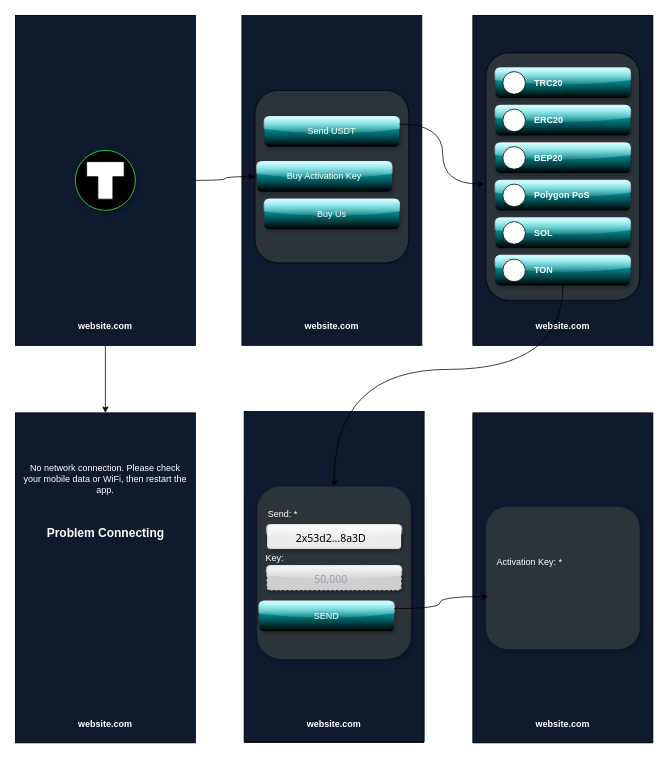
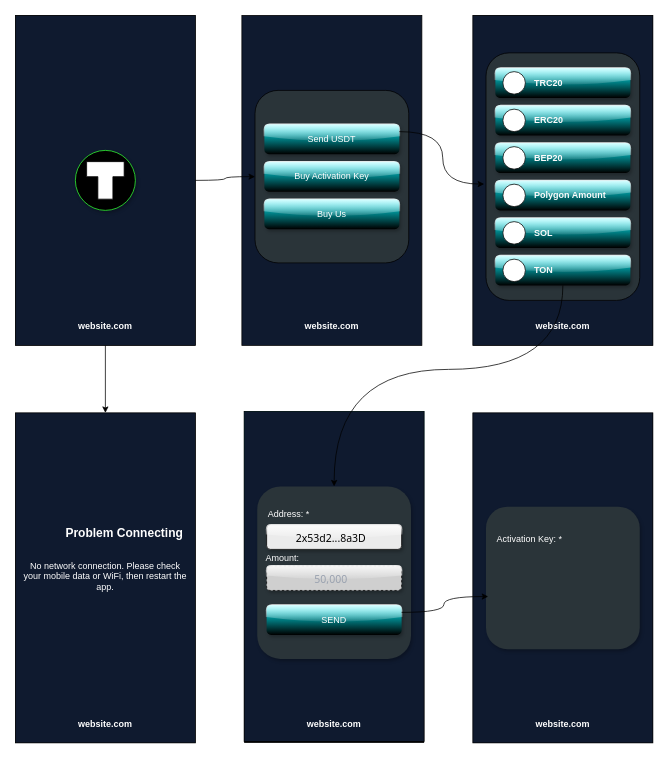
- <mxCell id="11" value="Send USDT" style="rounded=1;whiteSpace=wrap;html=1;fillColor=#00F5FF;glass=1;shadow=1;container=0;gradientColor=default;strokeColor=none;fontColor=#FFFFFF;" vertex="1" parent="8"><mxGeometry x="30" y="135" width="180" height="40" as="geometry" /></mxCell>
+ <mxCell id="11" value="Send USDT" style="rounded=1;whiteSpace=wrap;html=1;fillColor=#00F5FF;glass=1;shadow=1;container=0;gradientColor=default;strokeColor=none;fontColor=#FFFFFF;" vertex="1" parent="8"><mxGeometry x="30" y="145" width="180" height="40" as="geometry" /></mxCell>
- <mxCell id="12" value="Buy Activation Key" style="rounded=1;whiteSpace=wrap;html=1;fillColor=#00F5FF;glass=1;shadow=1;container=0;gradientColor=default;strokeColor=none;fontColor=#FFFFFF;" vertex="1" parent="8"><mxGeometry x="20" y="195" width="180" height="40" as="geometry" /></mxCell>
+ <mxCell id="12" value="Buy Activation Key" style="rounded=1;whiteSpace=wrap;html=1;fillColor=#00F5FF;glass=1;shadow=1;container=0;gradientColor=default;strokeColor=none;fontColor=#FFFFFF;" vertex="1" parent="8"><mxGeometry x="30" y="195" width="180" height="40" as="geometry" /></mxCell>
- <mxCell id="21" value="Polygon PoS" style="rounded=1;whiteSpace=wrap;html=1;container=0;align=left;spacingLeft=50;labelBackgroundColor=none;fillColor=#00F5FF;glass=1;shadow=1;fontColor=#FCFCFC;fontStyle=1;gradientColor=default;strokeColor=none;" vertex="1" parent="15"><mxGeometry x="30" y="220" width="180" height="40" as="geometry" /></mxCell>
+ <mxCell id="21" value="Polygon Amount" style="rounded=1;whiteSpace=wrap;html=1;container=0;align=left;spacingLeft=50;labelBackgroundColor=none;fillColor=#00F5FF;glass=1;shadow=1;fontColor=#FCFCFC;fontStyle=1;gradientColor=default;strokeColor=none;" vertex="1" parent="15"><mxGeometry x="30" y="220" width="180" height="40" as="geometry" /></mxCell>
- <mxCell id="34" value="&lt;font style=&quot;color: rgb(255, 255, 255);&quot;&gt;No network connection. Please check your mobile data or WiFi, then restart the app.&lt;/font&gt;" style="rounded=0;whiteSpace=wrap;html=1;align=center;strokeColor=none;container=0;verticalAlign=top;fillColor=none;" vertex="1" parent="31"><mxGeometry x="10" y="60" width="220" height="60" as="geometry" /></mxCell>
+ <mxCell id="34" value="&lt;font style=&quot;color: rgb(255, 255, 255);&quot;&gt;No network connection. Please check your mobile data or WiFi, then restart the app.&lt;/font&gt;" style="rounded=0;whiteSpace=wrap;html=1;align=center;strokeColor=none;container=0;verticalAlign=top;fillColor=none;" vertex="1" parent="31"><mxGeometry x="10" y="190" width="220" height="60" as="geometry" /></mxCell>
- <mxCell id="41" value="Send: &lt;font style=&quot;&quot;&gt;*&lt;/font&gt;" style="rounded=0;whiteSpace=wrap;html=1;align=left;strokeColor=none;container=0;fillColor=none;fontColor=#FFFFFF;" vertex="1" parent="36"><mxGeometry x="30" y="128.75" width="168.5" height="16" as="geometry" /></mxCell>
+ <mxCell id="41" value="Address: &lt;font style=&quot;&quot;&gt;*&lt;/font&gt;" style="rounded=0;whiteSpace=wrap;html=1;align=left;strokeColor=none;container=0;fillColor=none;fontColor=#FFFFFF;" vertex="1" parent="36"><mxGeometry x="30" y="128.75" width="168.5" height="16" as="geometry" /></mxCell>
- <mxCell id="33" value="&lt;b&gt;&lt;font style=&quot;font-size: 16px; color: rgb(255, 255, 255);&quot;&gt;Problem Connecting&lt;/font&gt;&lt;/b&gt;" style="rounded=0;whiteSpace=wrap;html=1;align=center;strokeColor=none;container=0;fillColor=none;fontColor=#FFFFFF;" vertex="1" parent="31"><mxGeometry x="35.75" y="140" width="168.5" height="40" as="geometry" /></mxCell>
+ <mxCell id="33" value="&lt;b&gt;&lt;font style=&quot;font-size: 16px; color: rgb(255, 255, 255);&quot;&gt;Problem Connecting&lt;/font&gt;&lt;/b&gt;" style="rounded=0;whiteSpace=wrap;html=1;align=center;strokeColor=none;container=0;fillColor=none;fontColor=#FFFFFF;" vertex="1" parent="31"><mxGeometry x="60.75" y="140" width="168.5" height="40" as="geometry" /></mxCell>
- <mxCell id="42" value="Key:" style="rounded=0;whiteSpace=wrap;html=1;align=left;strokeColor=none;container=0;fillColor=none;fontColor=#FFFFFF;" vertex="1" parent="36"><mxGeometry x="27" y="187.75" width="168.5" height="16" as="geometry" /></mxCell>
+ <mxCell id="42" value="Amount:" style="rounded=0;whiteSpace=wrap;html=1;align=left;strokeColor=none;container=0;fillColor=none;fontColor=#FFFFFF;" vertex="1" parent="36"><mxGeometry x="27" y="187.75" width="168.5" height="16" as="geometry" /></mxCell>
- <mxCell id="48" value="Activation Key: &lt;font style=&quot;&quot;&gt;*&lt;/font&gt;" style="rounded=0;whiteSpace=wrap;html=1;align=left;strokeColor=none;fillColor=none;fontColor=#FFFFFF;" vertex="1" parent="45"><mxGeometry x="30" y="191" width="168.5" height="16" as="geometry" /></mxCell>
+ <mxCell id="48" value="Activation Key: &lt;font style=&quot;&quot;&gt;*&lt;/font&gt;" style="rounded=0;whiteSpace=wrap;html=1;align=left;strokeColor=none;fillColor=none;fontColor=#FFFFFF;" vertex="1" parent="45"><mxGeometry x="30" y="161" width="168.5" height="16" as="geometry" /></mxCell>
- <mxCell id="40" value="&lt;font style=&quot;color: rgb(255, 255, 255);&quot;&gt;SEND&lt;/font&gt;" style="rounded=1;whiteSpace=wrap;html=1;fillColor=#00F5FF;glass=1;shadow=1;container=0;gradientColor=default;strokeColor=none;" vertex="1" parent="36"><mxGeometry x="20" y="253" width="180" height="40" as="geometry" /></mxCell>
+ <mxCell id="40" value="&lt;font style=&quot;color: rgb(255, 255, 255);&quot;&gt;SEND&lt;/font&gt;" style="rounded=1;whiteSpace=wrap;html=1;fillColor=#00F5FF;glass=1;shadow=1;container=0;gradientColor=default;strokeColor=none;" vertex="1" parent="36"><mxGeometry x="30" y="258" width="180" height="40" as="geometry" /></mxCell>
